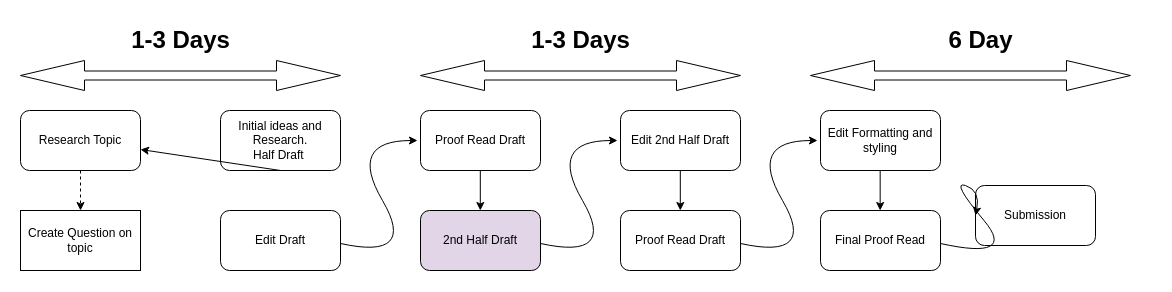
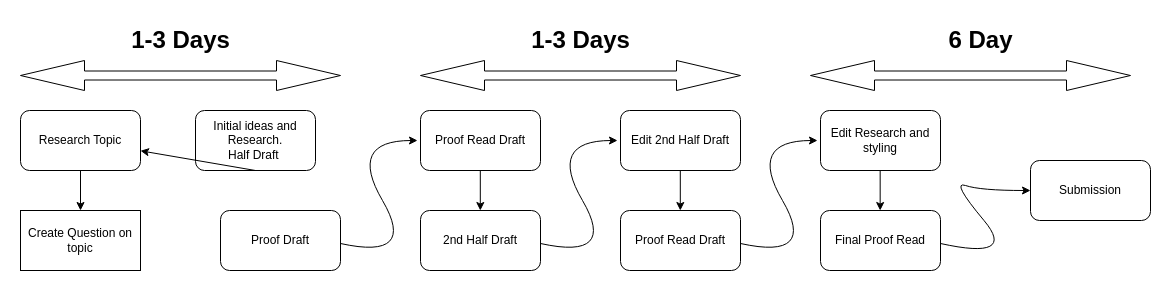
- <mxCell id="5" value="Initial ideas and Research.&lt;br&gt;Half Draft&amp;nbsp;" style="rounded=1;whiteSpace=wrap;html=1;" vertex="1" parent="1"><mxGeometry x="220" y="110" width="120" height="60" as="geometry" /></mxCell>
+ <mxCell id="5" value="Initial ideas and Research.&lt;br&gt;Half Draft&amp;nbsp;" style="rounded=1;whiteSpace=wrap;html=1;" vertex="1" parent="1"><mxGeometry x="195" y="110" width="120" height="60" as="geometry" /></mxCell>
- <mxCell id="16" value="Edit Formatting and styling" style="rounded=1;whiteSpace=wrap;html=1;" vertex="1" parent="1"><mxGeometry x="820" y="110" width="120" height="60" as="geometry" /></mxCell>
+ <mxCell id="16" value="Edit Research and styling" style="rounded=1;whiteSpace=wrap;html=1;" vertex="1" parent="1"><mxGeometry x="820" y="110" width="120" height="60" as="geometry" /></mxCell>
- <mxCell id="3" value="" style="endArrow=classic;html=1;rounded=0;exitX=0.5;exitY=1;exitDx=0;exitDy=0;dashed=1;" edge="1" parent="1" source="2" target="4"><mxGeometry width="50" height="50" relative="1" as="geometry"><mxPoint x="340" y="280" as="sourcePoint" /><mxPoint x="80" y="210" as="targetPoint" /></mxGeometry></mxCell>
+ <mxCell id="3" value="" style="endArrow=classic;html=1;rounded=0;exitX=0.5;exitY=1;exitDx=0;exitDy=0;" edge="1" parent="1" source="2" target="4"><mxGeometry width="50" height="50" relative="1" as="geometry"><mxPoint x="340" y="280" as="sourcePoint" /><mxPoint x="80" y="210" as="targetPoint" /></mxGeometry></mxCell>
- <mxCell id="20" value="Submission" style="rounded=1;whiteSpace=wrap;html=1;" vertex="1" parent="1"><mxGeometry x="975" y="185" width="120" height="60" as="geometry" /></mxCell>
+ <mxCell id="20" value="Submission" style="rounded=1;whiteSpace=wrap;html=1;" vertex="1" parent="1"><mxGeometry x="1030" y="160" width="120" height="60" as="geometry" /></mxCell>
- <mxCell id="6" value="Edit Draft" style="rounded=1;whiteSpace=wrap;html=1;" vertex="1" parent="1"><mxGeometry x="220" y="210" width="120" height="60" as="geometry" /></mxCell>
+ <mxCell id="6" value="Proof Draft" style="rounded=1;whiteSpace=wrap;html=1;" vertex="1" parent="1"><mxGeometry x="220" y="210" width="120" height="60" as="geometry" /></mxCell>
- <mxCell id="11" value="2nd Half Draft" style="rounded=1;whiteSpace=wrap;html=1;fillColor=#e1d5e7;" vertex="1" parent="1"><mxGeometry x="420" y="210" width="120" height="60" as="geometry" /></mxCell>
+ <mxCell id="11" value="2nd Half Draft" style="rounded=1;whiteSpace=wrap;html=1;" vertex="1" parent="1"><mxGeometry x="420" y="210" width="120" height="60" as="geometry" /></mxCell>
